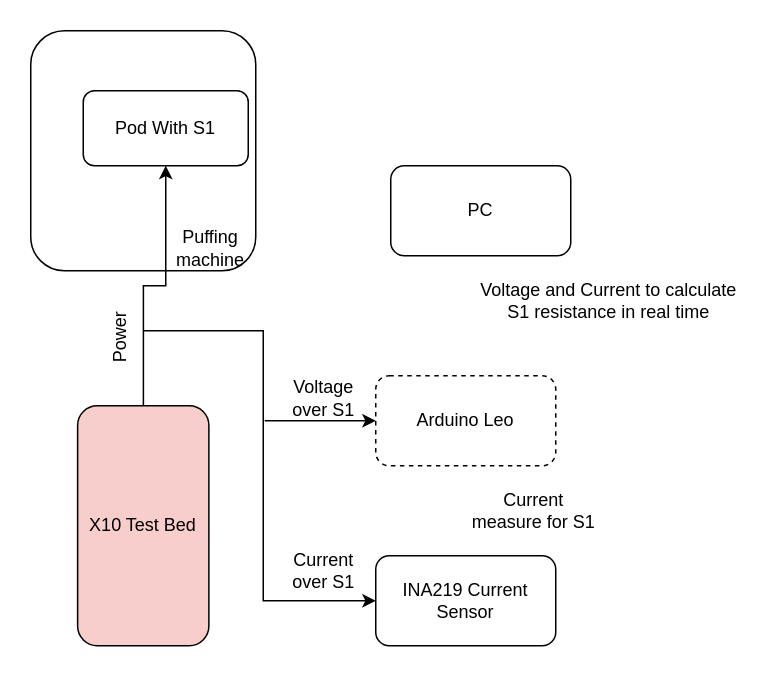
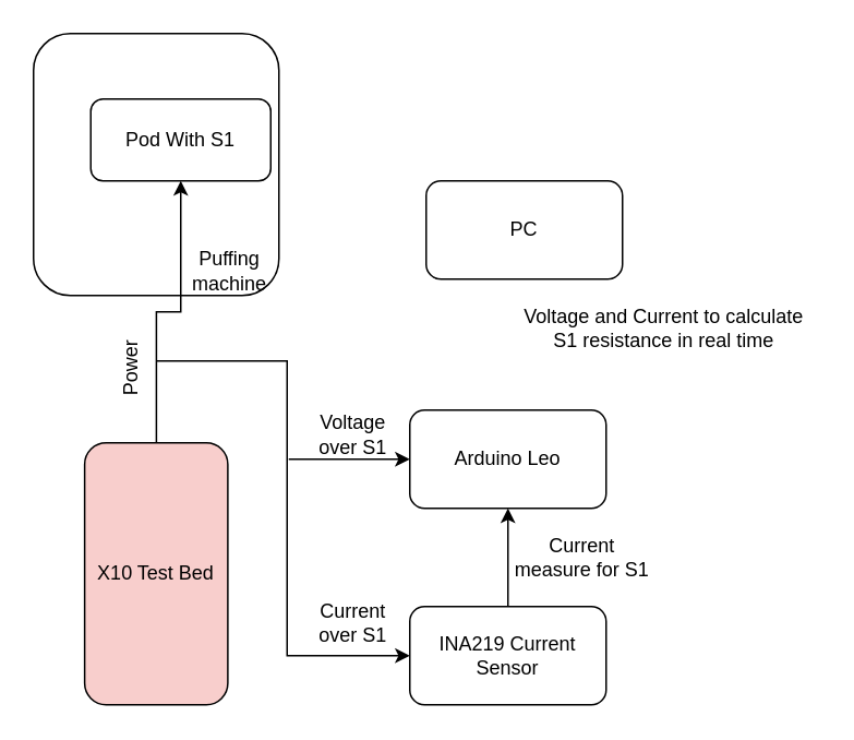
- <mxCell id="7" value="Arduino Leo" style="rounded=1;whiteSpace=wrap;html=1;dashed=1;" vertex="1" parent="1"><mxGeometry x="250" y="250" width="120" height="60" as="geometry" /></mxCell>
+ <mxCell id="7" value="Arduino Leo" style="rounded=1;whiteSpace=wrap;html=1;" vertex="1" parent="1"><mxGeometry x="250" y="250" width="120" height="60" as="geometry" /></mxCell>
+ <mxCell id="8" style="edgeStyle=orthogonalEdgeStyle;rounded=0;orthogonalLoop=1;jettySize=auto;html=1;entryX=0.5;entryY=1;entryDx=0;entryDy=0;" edge="1" parent="1" source="9" target="7"><mxGeometry relative="1" as="geometry" /></mxCell>
